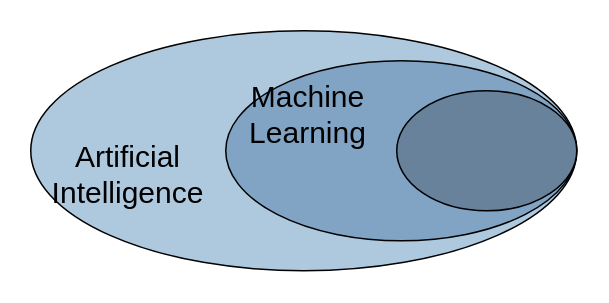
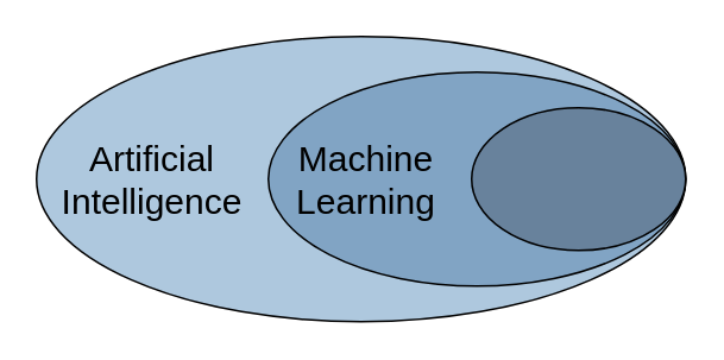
- <mxCell id="6" value="Machine&lt;br style=&quot;font-size: 20px;&quot;&gt;Learning" style="text;html=1;strokeColor=none;fillColor=none;align=center;verticalAlign=middle;whiteSpace=wrap;rounded=0;fontSize=20;" vertex="1" parent="1"><mxGeometry x="160" y="50" width="90" height="50" as="geometry" /></mxCell>
+ <mxCell id="6" value="Machine&lt;br style=&quot;font-size: 20px;&quot;&gt;Learning" style="text;html=1;strokeColor=none;fillColor=none;align=center;verticalAlign=middle;whiteSpace=wrap;rounded=0;fontSize=20;" vertex="1" parent="1"><mxGeometry x="160" y="75" width="90" height="50" as="geometry" /></mxCell>
- <mxCell id="5" value="Artificial&lt;br style=&quot;font-size: 20px;&quot;&gt;Intelligence" style="text;html=1;strokeColor=none;fillColor=none;align=center;verticalAlign=middle;whiteSpace=wrap;rounded=0;fontSize=20;" vertex="1" parent="1"><mxGeometry x="30" y="90" width="110" height="50" as="geometry" /></mxCell>
+ <mxCell id="5" value="Artificial&lt;br style=&quot;font-size: 20px;&quot;&gt;Intelligence" style="text;html=1;strokeColor=none;fillColor=none;align=center;verticalAlign=middle;whiteSpace=wrap;rounded=0;fontSize=20;" vertex="1" parent="1"><mxGeometry x="30" y="75" width="110" height="50" as="geometry" /></mxCell>
